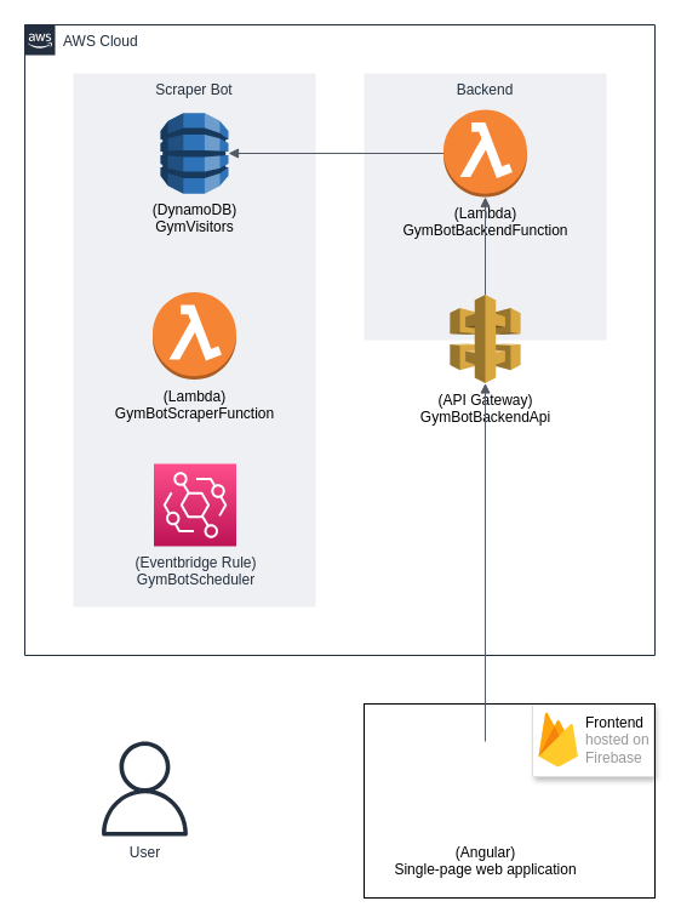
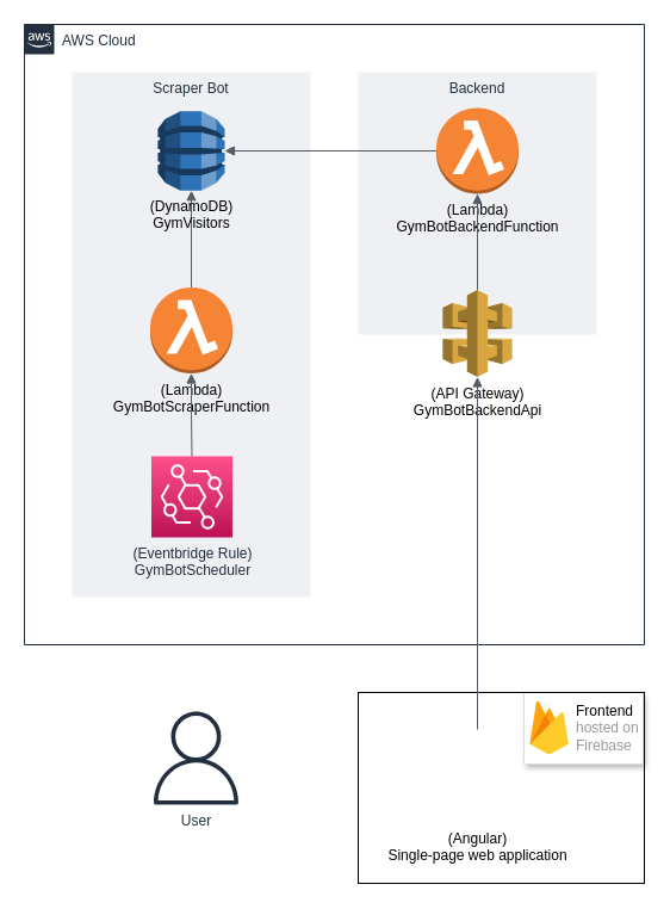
+ <mxCell id="6" value="" style="edgeStyle=orthogonalEdgeStyle;html=1;endArrow=none;elbow=vertical;startArrow=block;startFill=1;strokeColor=#545B64;rounded=0;entryX=0.5;entryY=0;entryDx=0;entryDy=0;entryPerimeter=0;exitX=0.5;exitY=1;exitDx=0;exitDy=0;exitPerimeter=0;" parent="1" source="12" target="9" edge="1"><mxGeometry width="100" relative="1" as="geometry"><mxPoint x="50" y="330" as="sourcePoint" /><mxPoint x="150" y="330" as="targetPoint" /></mxGeometry></mxCell>
+ <mxCell id="18" value="" style="edgeStyle=orthogonalEdgeStyle;html=1;endArrow=none;elbow=vertical;startArrow=block;startFill=1;strokeColor=#545B64;rounded=0;entryX=0.5;entryY=0;entryDx=0;entryDy=0;entryPerimeter=0;exitX=0.5;exitY=1;exitDx=0;exitDy=0;exitPerimeter=0;" edge="1" parent="1" source="9" target="17"><mxGeometry width="100" relative="1" as="geometry"><mxPoint x="105" y="310" as="sourcePoint" /><mxPoint x="80" y="286" as="targetPoint" /></mxGeometry></mxCell>
- <mxCell id="19" value="User" style="sketch=0;outlineConnect=0;fontColor=#232F3E;gradientColor=none;fillColor=#232F3E;strokeColor=none;dashed=0;verticalLabelPosition=bottom;verticalAlign=top;align=center;html=1;fontSize=12;fontStyle=0;aspect=fixed;pointerEvents=1;shape=mxgraph.aws4.user;" vertex="1" parent="1"><mxGeometry x="80" y="611" width="78" height="78" as="geometry" /></mxCell>
+ <mxCell id="19" value="User" style="sketch=0;outlineConnect=0;fontColor=#232F3E;gradientColor=none;fillColor=#232F3E;strokeColor=none;dashed=0;verticalLabelPosition=bottom;verticalAlign=top;align=center;html=1;fontSize=12;fontStyle=0;aspect=fixed;pointerEvents=1;shape=mxgraph.aws4.user;" vertex="1" parent="1"><mxGeometry x="125" y="596" width="78" height="78" as="geometry" /></mxCell>
